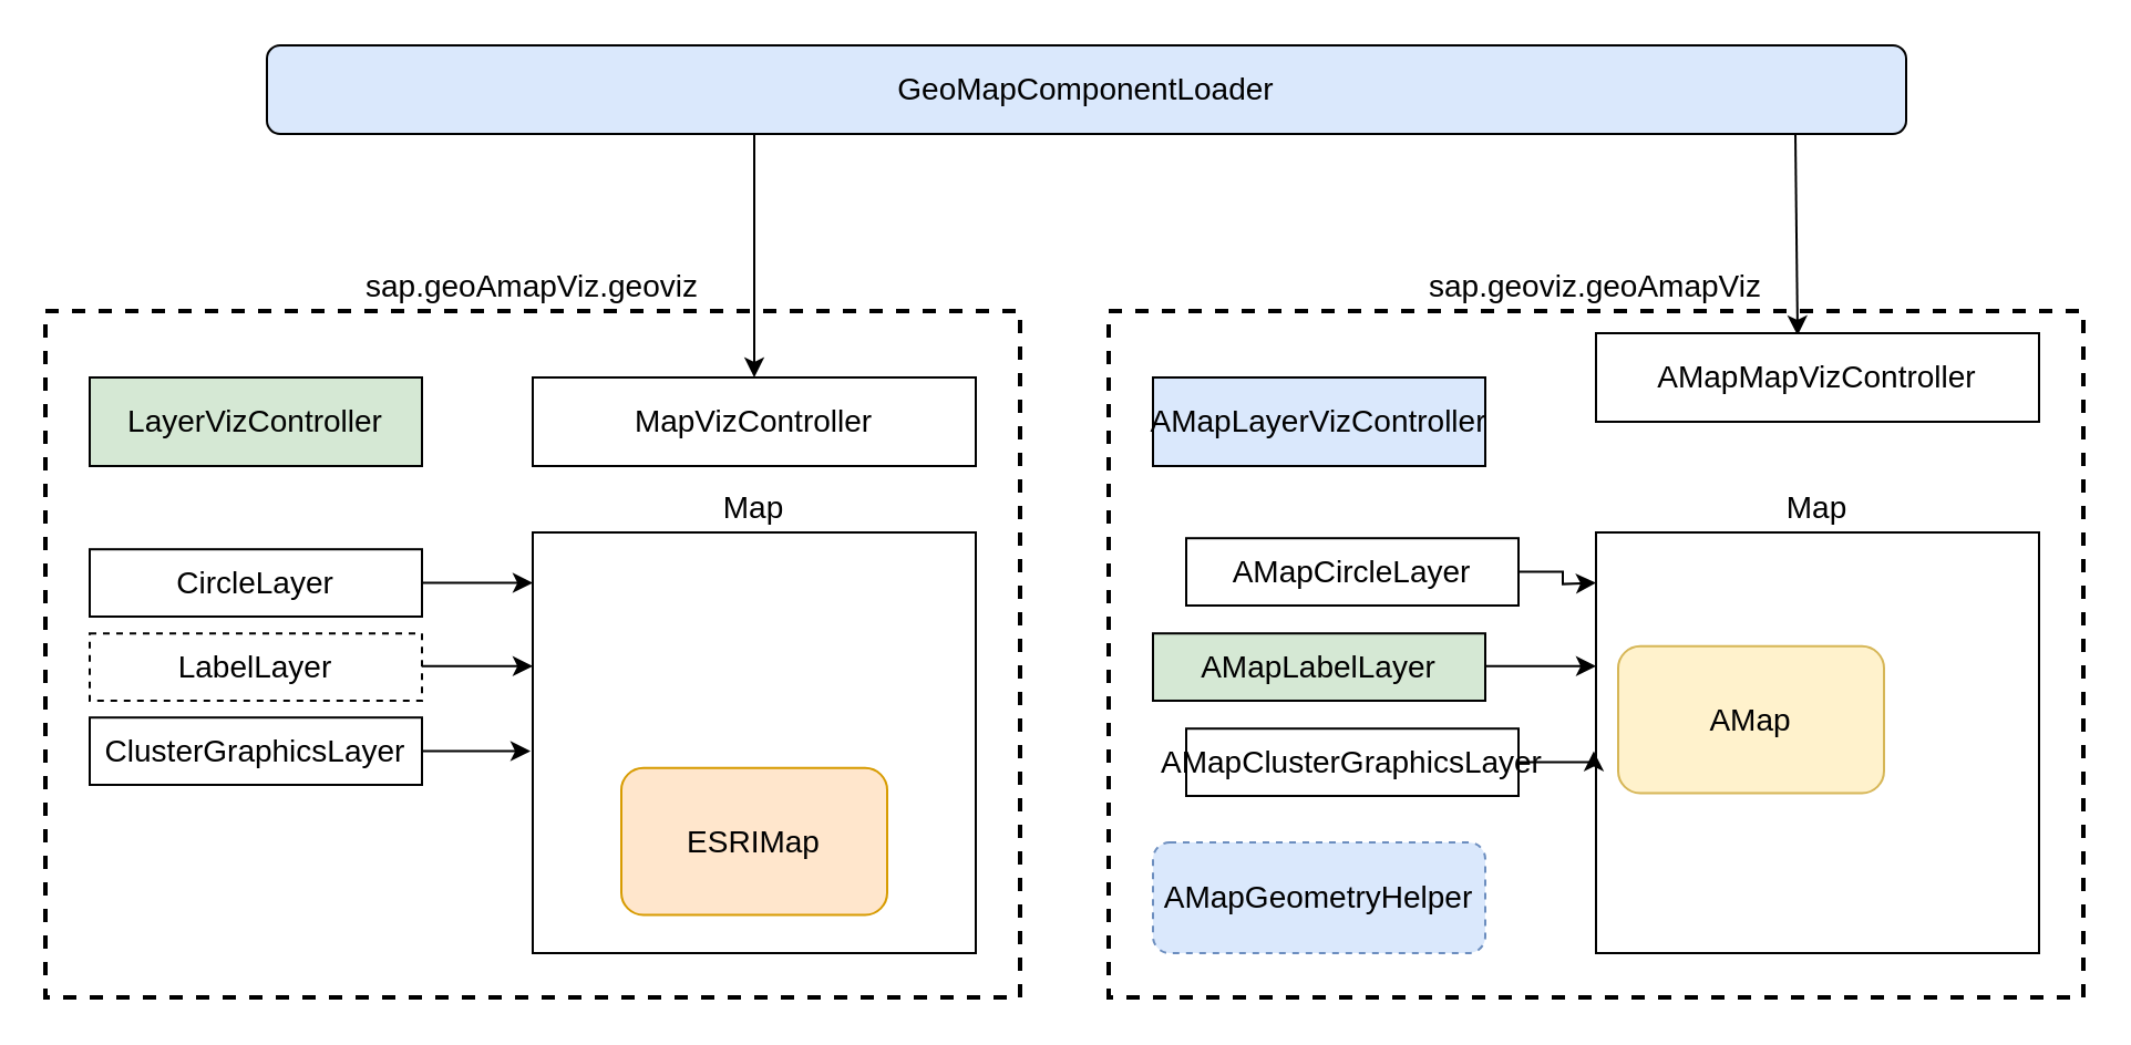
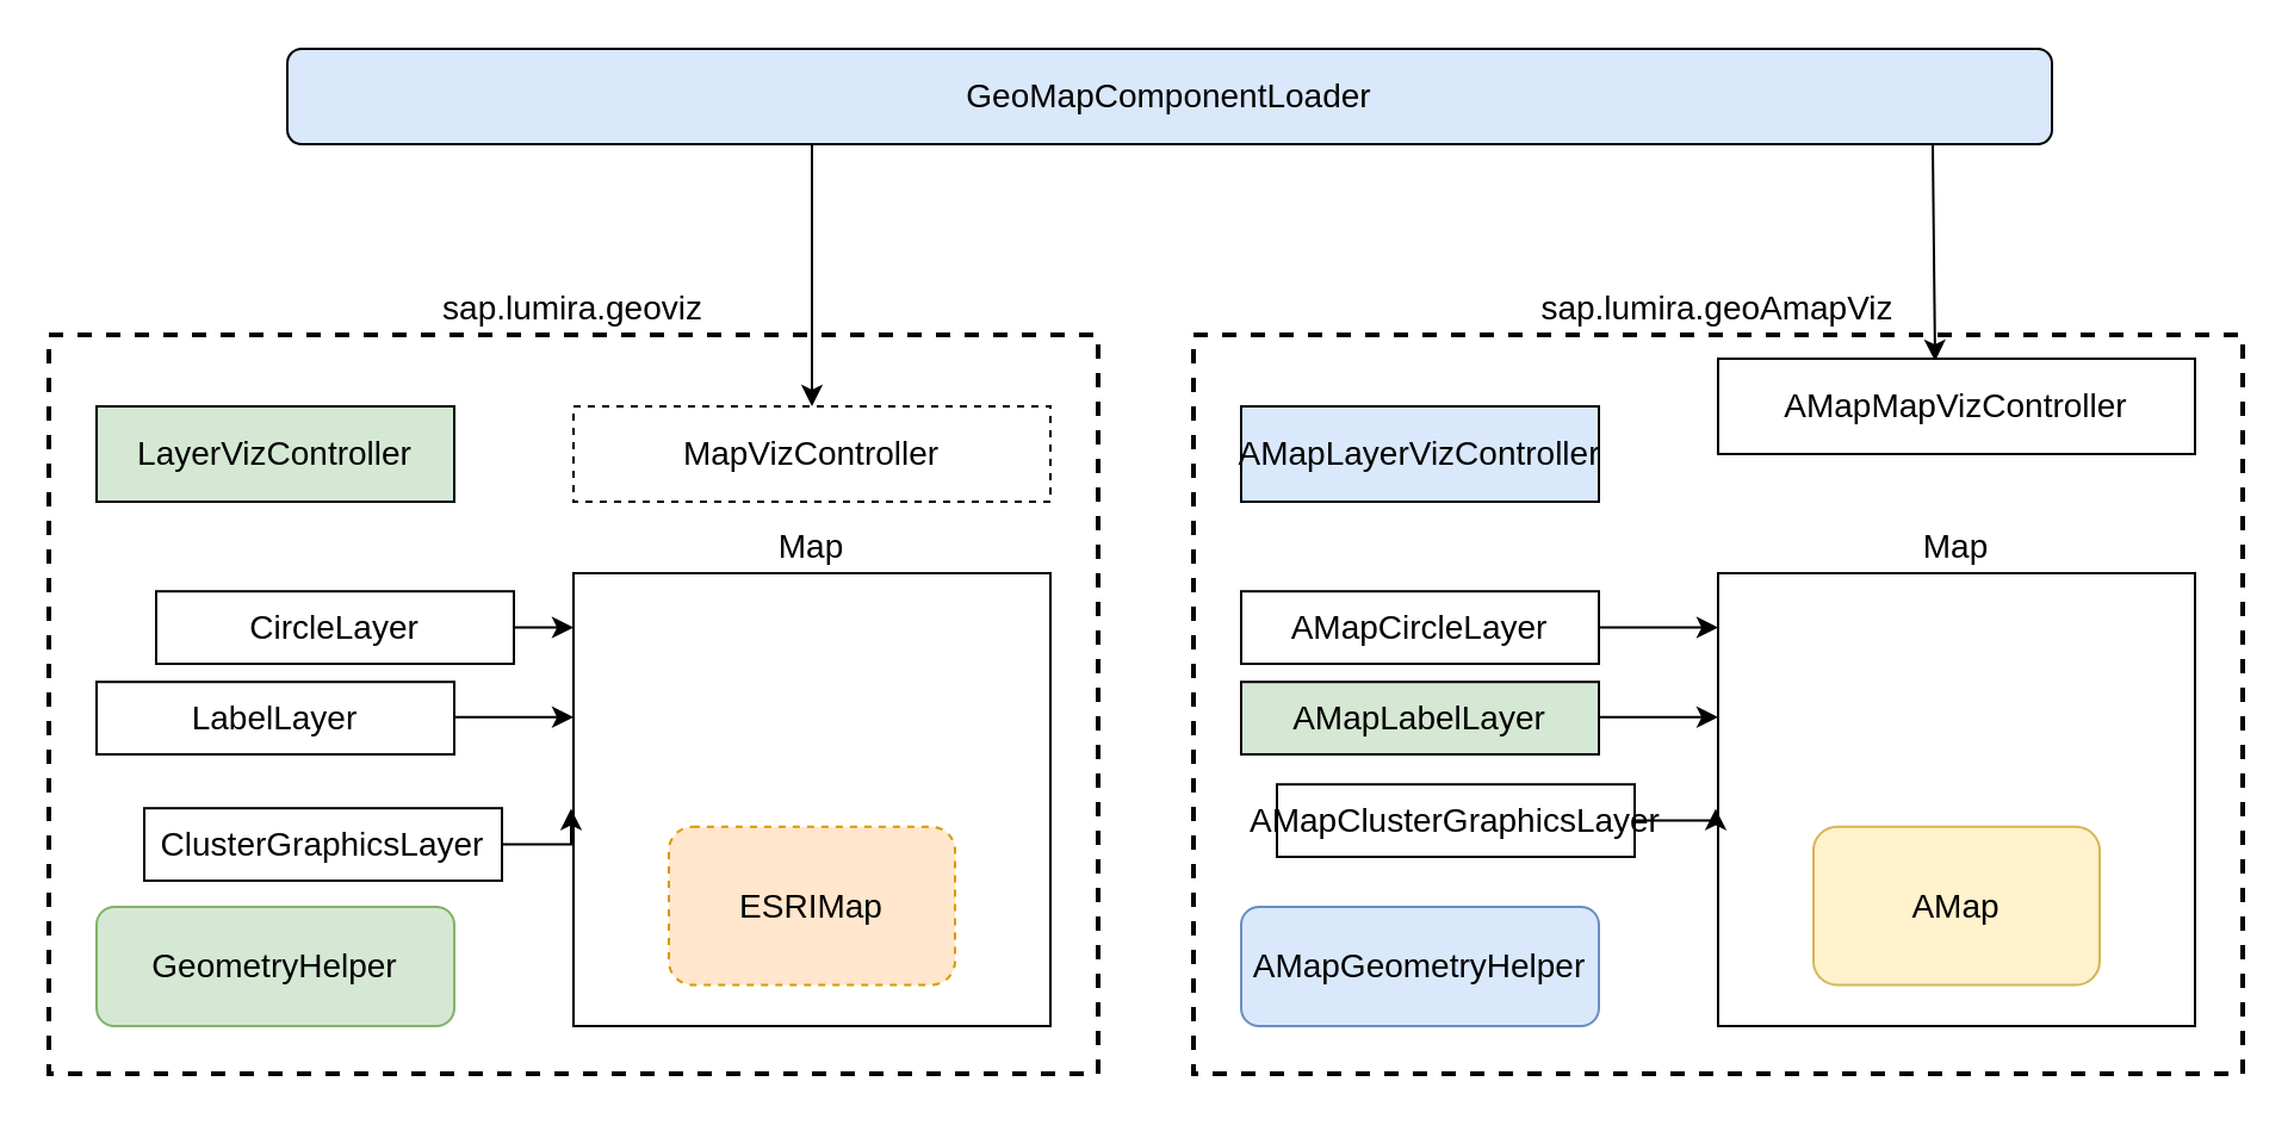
- <mxCell id="2" value="sap.geoAmapViz.geoviz" style="whiteSpace=wrap;html=1;dashed=1;strokeWidth=2;align=center;labelPosition=center;verticalLabelPosition=top;verticalAlign=bottom;fontSize=14;" vertex="1" parent="1"><mxGeometry x="20" y="140" width="440" height="310" as="geometry" /></mxCell>
+ <mxCell id="2" value="sap.lumira.geoviz" style="whiteSpace=wrap;html=1;dashed=1;strokeWidth=2;align=center;labelPosition=center;verticalLabelPosition=top;verticalAlign=bottom;fontSize=14;" vertex="1" parent="1"><mxGeometry x="20" y="140" width="440" height="310" as="geometry" /></mxCell>
- <mxCell id="4" value="&lt;div&gt;sap.geoviz.geoAmapViz&lt;/div&gt;" style="whiteSpace=wrap;html=1;dashed=1;strokeWidth=2;align=center;labelPosition=center;verticalLabelPosition=top;verticalAlign=bottom;fontSize=14;" vertex="1" parent="1"><mxGeometry x="500" y="140" width="440" height="310" as="geometry" /></mxCell>
+ <mxCell id="4" value="&lt;div&gt;sap.lumira.geoAmapViz&lt;/div&gt;" style="whiteSpace=wrap;html=1;dashed=1;strokeWidth=2;align=center;labelPosition=center;verticalLabelPosition=top;verticalAlign=bottom;fontSize=14;" vertex="1" parent="1"><mxGeometry x="500" y="140" width="440" height="310" as="geometry" /></mxCell>
- <mxCell id="25" value="MapVizController" style="rounded=0;whiteSpace=wrap;html=1;strokeWidth=1;fontSize=14;align=center;" vertex="1" parent="1"><mxGeometry x="240" y="170" width="200" height="40" as="geometry" /></mxCell>
+ <mxCell id="25" value="MapVizController" style="rounded=0;whiteSpace=wrap;html=1;strokeWidth=1;fontSize=14;align=center;dashed=1;" vertex="1" parent="1"><mxGeometry x="240" y="170" width="200" height="40" as="geometry" /></mxCell>
- <mxCell id="20" value="AMapCircleLayer" style="rounded=0;whiteSpace=wrap;html=1;strokeWidth=1;fontSize=14;align=center;" vertex="1" parent="15"><mxGeometry x="15" y="2.6" width="150" height="30.4" as="geometry" /></mxCell>
+ <mxCell id="20" value="AMapCircleLayer" style="rounded=0;whiteSpace=wrap;html=1;strokeWidth=1;fontSize=14;align=center;" vertex="1" parent="15"><mxGeometry y="7.6" width="150" height="30.4" as="geometry" /></mxCell>
- <mxCell id="12" value="CircleLayer" style="rounded=0;whiteSpace=wrap;html=1;strokeWidth=1;fontSize=14;align=center;" vertex="1" parent="5"><mxGeometry y="7.6" width="150" height="30.4" as="geometry" /></mxCell>
+ <mxCell id="12" value="CircleLayer" style="rounded=0;whiteSpace=wrap;html=1;strokeWidth=1;fontSize=14;align=center;" vertex="1" parent="5"><mxGeometry x="25" y="7.6" width="150" height="30.4" as="geometry" /></mxCell>
- <mxCell id="13" value="LabelLayer" style="rounded=0;whiteSpace=wrap;html=1;strokeWidth=1;fontSize=14;align=center;dashed=1;" vertex="1" parent="5"><mxGeometry y="45.6" width="150" height="30.4" as="geometry" /></mxCell>
+ <mxCell id="13" value="LabelLayer" style="rounded=0;whiteSpace=wrap;html=1;strokeWidth=1;fontSize=14;align=center;" vertex="1" parent="5"><mxGeometry y="45.6" width="150" height="30.4" as="geometry" /></mxCell>
- <mxCell id="18" value="&lt;div&gt;AMap&lt;/div&gt;" style="rounded=1;whiteSpace=wrap;html=1;strokeWidth=1;fontSize=14;align=center;fillColor=#fff2cc;strokeColor=#d6b656;" vertex="1" parent="16"><mxGeometry x="10" y="51.4" width="120" height="66.325" as="geometry" /></mxCell>
+ <mxCell id="18" value="&lt;div&gt;AMap&lt;/div&gt;" style="rounded=1;whiteSpace=wrap;html=1;strokeWidth=1;fontSize=14;align=center;fillColor=#fff2cc;strokeColor=#d6b656;" vertex="1" parent="16"><mxGeometry x="40" y="106.4" width="120" height="66.325" as="geometry" /></mxCell>
- <mxCell id="14" value="ClusterGraphicsLayer" style="rounded=0;whiteSpace=wrap;html=1;strokeWidth=1;fontSize=14;align=center;" vertex="1" parent="5"><mxGeometry y="83.6" width="150" height="30.4" as="geometry" /></mxCell>
+ <mxCell id="14" value="ClusterGraphicsLayer" style="rounded=0;whiteSpace=wrap;html=1;strokeWidth=1;fontSize=14;align=center;" vertex="1" parent="5"><mxGeometry x="20" y="98.6" width="150" height="30.4" as="geometry" /></mxCell>
- <mxCell id="8" value="ESRIMap" style="rounded=1;whiteSpace=wrap;html=1;strokeWidth=1;fontSize=14;align=center;fillColor=#ffe6cc;strokeColor=#d79b00;" vertex="1" parent="6"><mxGeometry x="40" y="106.4" width="120" height="66.325" as="geometry" /></mxCell>
+ <mxCell id="8" value="ESRIMap" style="rounded=1;whiteSpace=wrap;html=1;strokeWidth=1;fontSize=14;align=center;fillColor=#ffe6cc;strokeColor=#d79b00;dashed=1;" vertex="1" parent="6"><mxGeometry x="40" y="106.4" width="120" height="66.325" as="geometry" /></mxCell>
+ <mxCell id="31" value="GeometryHelper" style="rounded=1;whiteSpace=wrap;html=1;strokeWidth=1;fontSize=14;align=center;fillColor=#d5e8d4;strokeColor=#82b366;" vertex="1" parent="1"><mxGeometry x="40" y="380" width="150" height="50" as="geometry" /></mxCell>
- <mxCell id="32" value="AMapGeometryHelper" style="rounded=1;whiteSpace=wrap;html=1;strokeWidth=1;fontSize=14;align=center;fillColor=#dae8fc;strokeColor=#6c8ebf;dashed=1;" vertex="1" parent="1"><mxGeometry x="520" y="380" width="150" height="50" as="geometry" /></mxCell>
+ <mxCell id="32" value="AMapGeometryHelper" style="rounded=1;whiteSpace=wrap;html=1;strokeWidth=1;fontSize=14;align=center;fillColor=#dae8fc;strokeColor=#6c8ebf;" vertex="1" parent="1"><mxGeometry x="520" y="380" width="150" height="50" as="geometry" /></mxCell>
